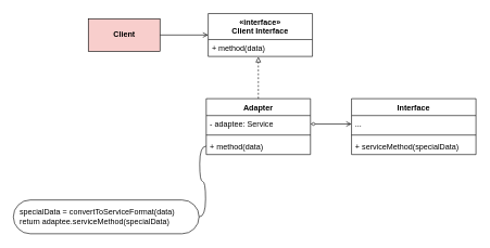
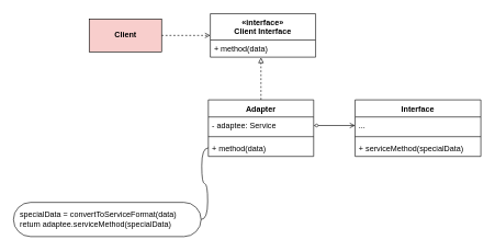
- <mxCell id="2" style="edgeStyle=none;html=1;exitX=1;exitY=0.5;exitDx=0;exitDy=0;entryX=0;entryY=0.5;entryDx=0;entryDy=0;endArrow=open;endFill=0;" parent="1" source="3" target="4" edge="1"><mxGeometry relative="1" as="geometry" /></mxCell>
+ <mxCell id="2" style="edgeStyle=none;html=1;exitX=1;exitY=0.5;exitDx=0;exitDy=0;entryX=0;entryY=0.5;entryDx=0;entryDy=0;endArrow=open;endFill=0;dashed=1;" parent="1" source="3" target="4" edge="1"><mxGeometry relative="1" as="geometry" /></mxCell>
